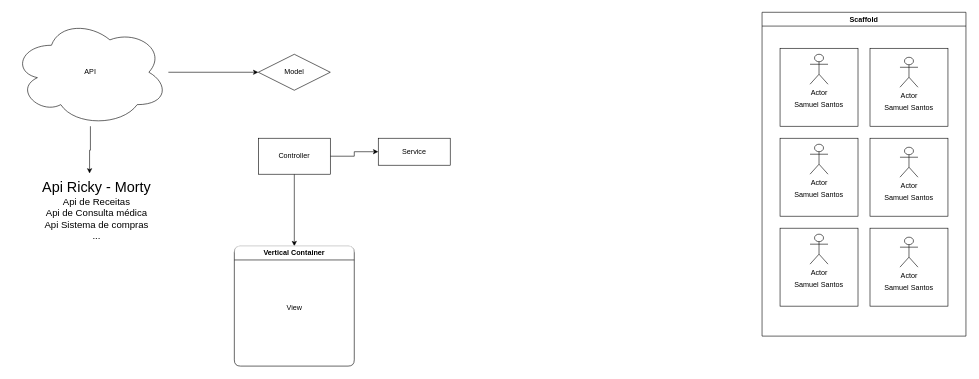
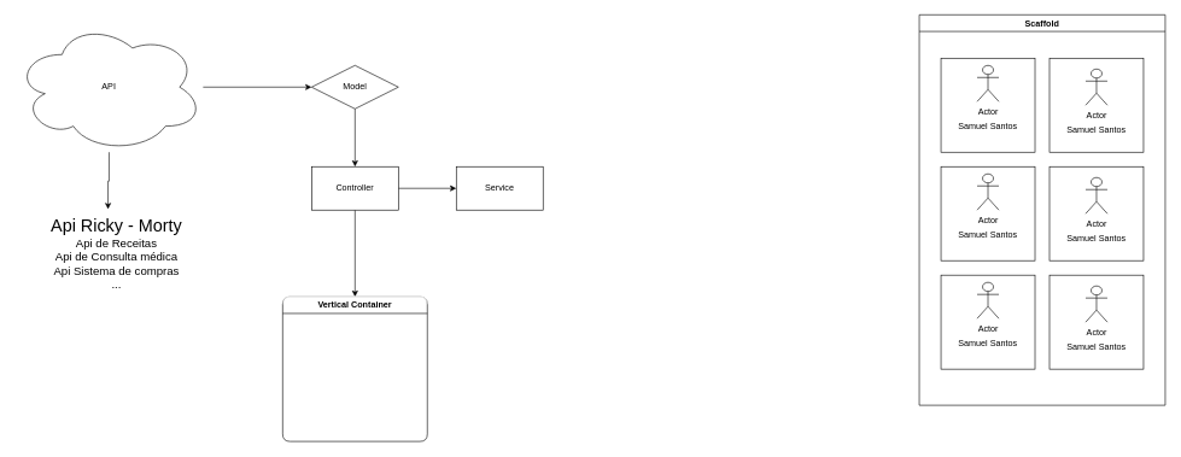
+ <mxCell id="23" value="" style="edgeStyle=orthogonalEdgeStyle;rounded=0;orthogonalLoop=1;jettySize=auto;html=1;" edge="1" parent="1" source="24" target="27"><mxGeometry relative="1" as="geometry" /></mxCell>
- <mxCell id="28" value="Service" style="whiteSpace=wrap;html=1;" vertex="1" parent="1"><mxGeometry x="630" y="230" width="120" height="45" as="geometry" /></mxCell>
+ <mxCell id="28" value="Service" style="whiteSpace=wrap;html=1;" vertex="1" parent="1"><mxGeometry x="630" y="230" width="120" height="60" as="geometry" /></mxCell>
- <mxCell id="30" value="View" style="text;html=1;align=center;verticalAlign=middle;resizable=0;points=[];autosize=1;strokeColor=none;fillColor=none;" vertex="1" parent="1"><mxGeometry x="465" y="498" width="50" height="30" as="geometry" /></mxCell>
